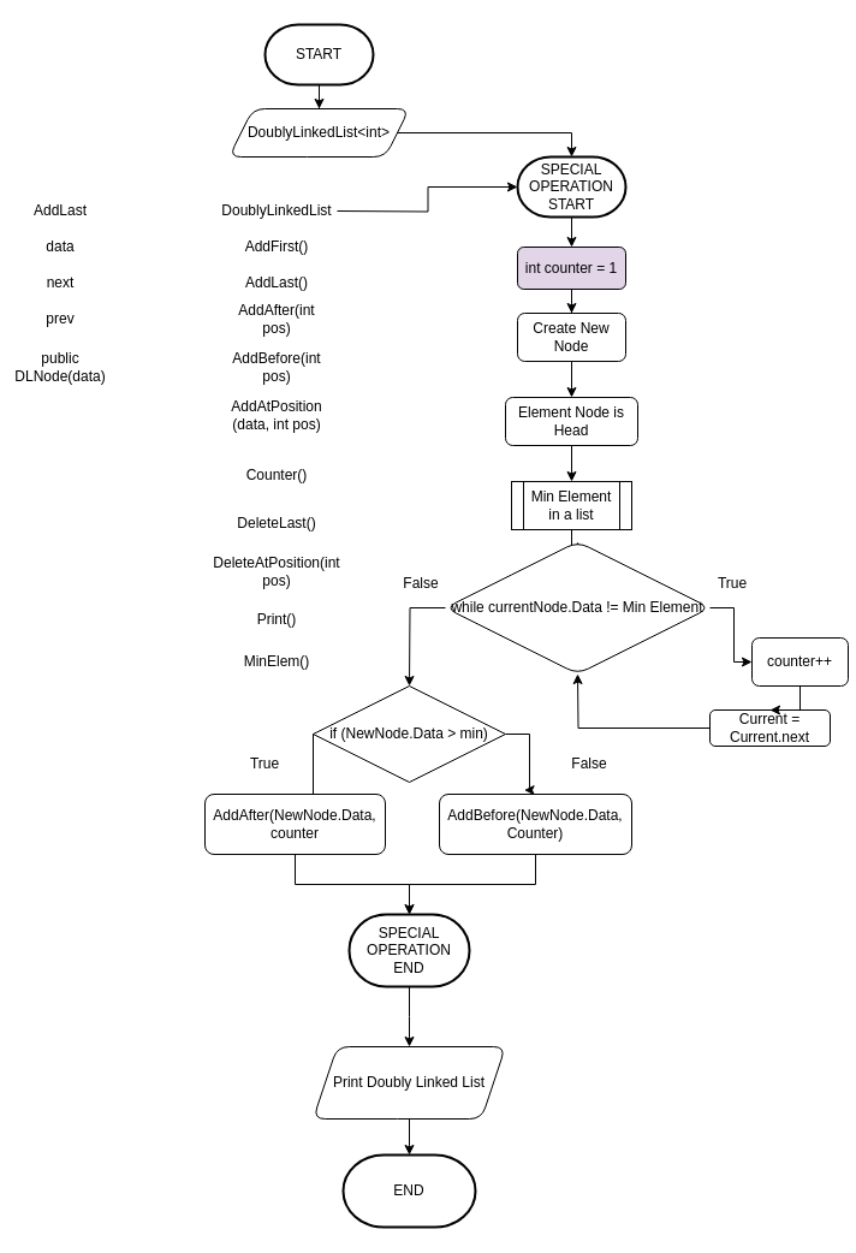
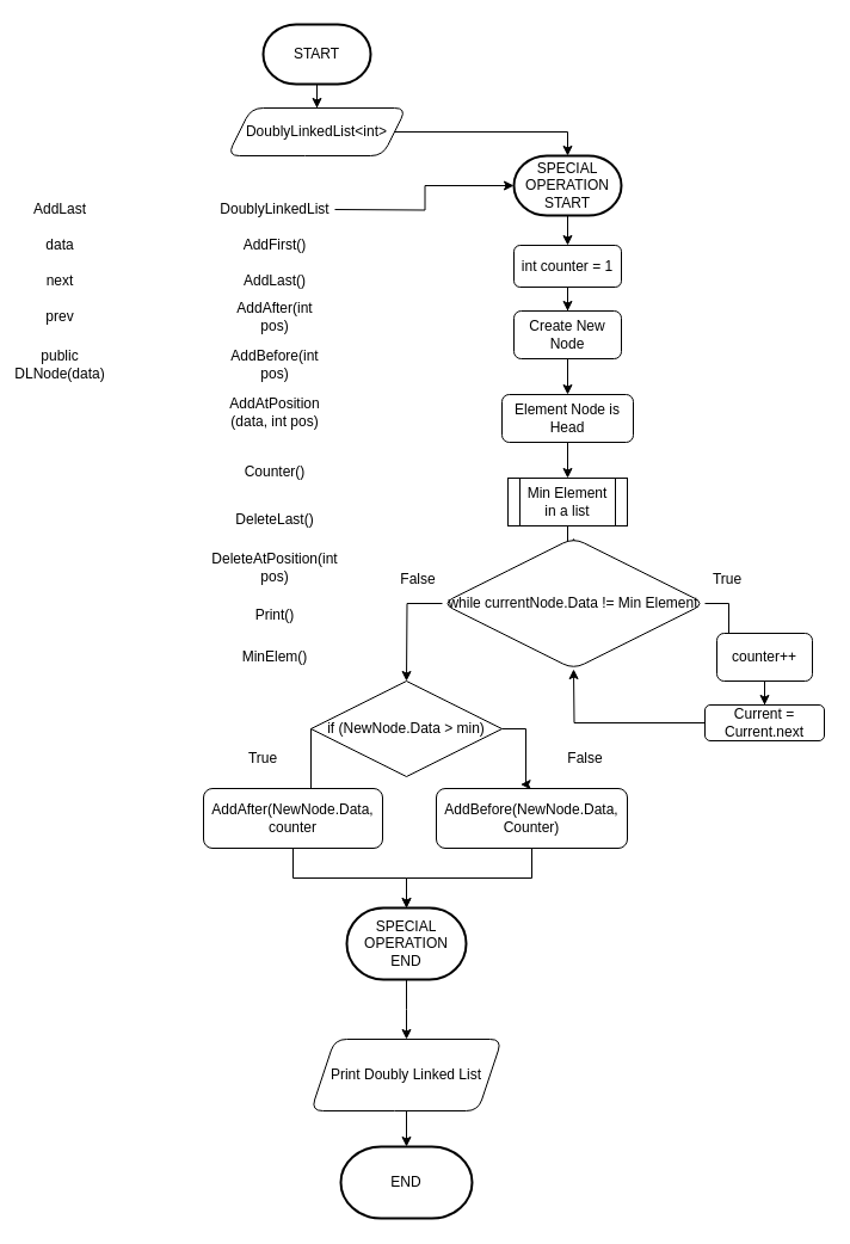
- <mxCell id="26" value="int counter = 1" style="rounded=1;whiteSpace=wrap;html=1;fillColor=#e1d5e7;" vertex="1" parent="1"><mxGeometry x="430" y="205" width="90" height="35" as="geometry" /></mxCell>
+ <mxCell id="26" value="int counter = 1" style="rounded=1;whiteSpace=wrap;html=1;" vertex="1" parent="1"><mxGeometry x="430" y="205" width="90" height="35" as="geometry" /></mxCell>
- <mxCell id="39" value="&lt;span&gt;counter++&lt;/span&gt;" style="whiteSpace=wrap;html=1;rounded=1;" vertex="1" parent="1"><mxGeometry x="625" y="530" width="80" height="40" as="geometry" /></mxCell>
+ <mxCell id="39" value="&lt;span&gt;counter++&lt;/span&gt;" style="whiteSpace=wrap;html=1;rounded=1;" vertex="1" parent="1"><mxGeometry x="600" y="530" width="80" height="40" as="geometry" /></mxCell>
